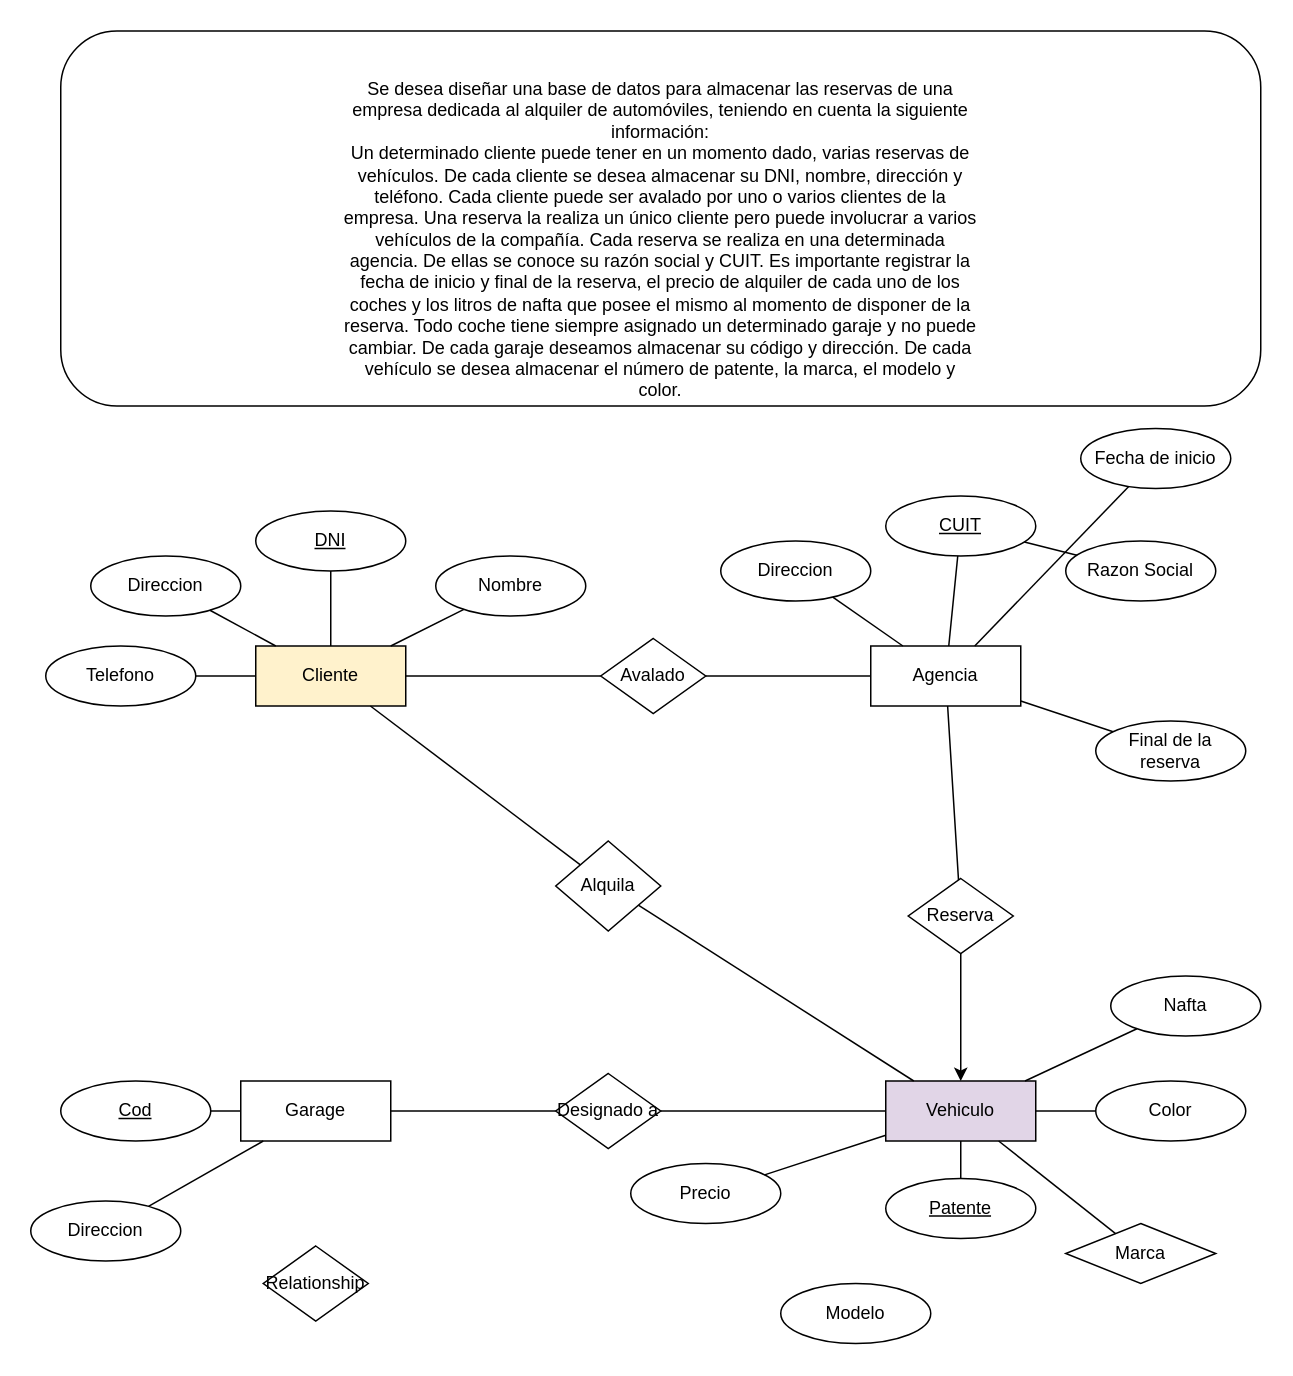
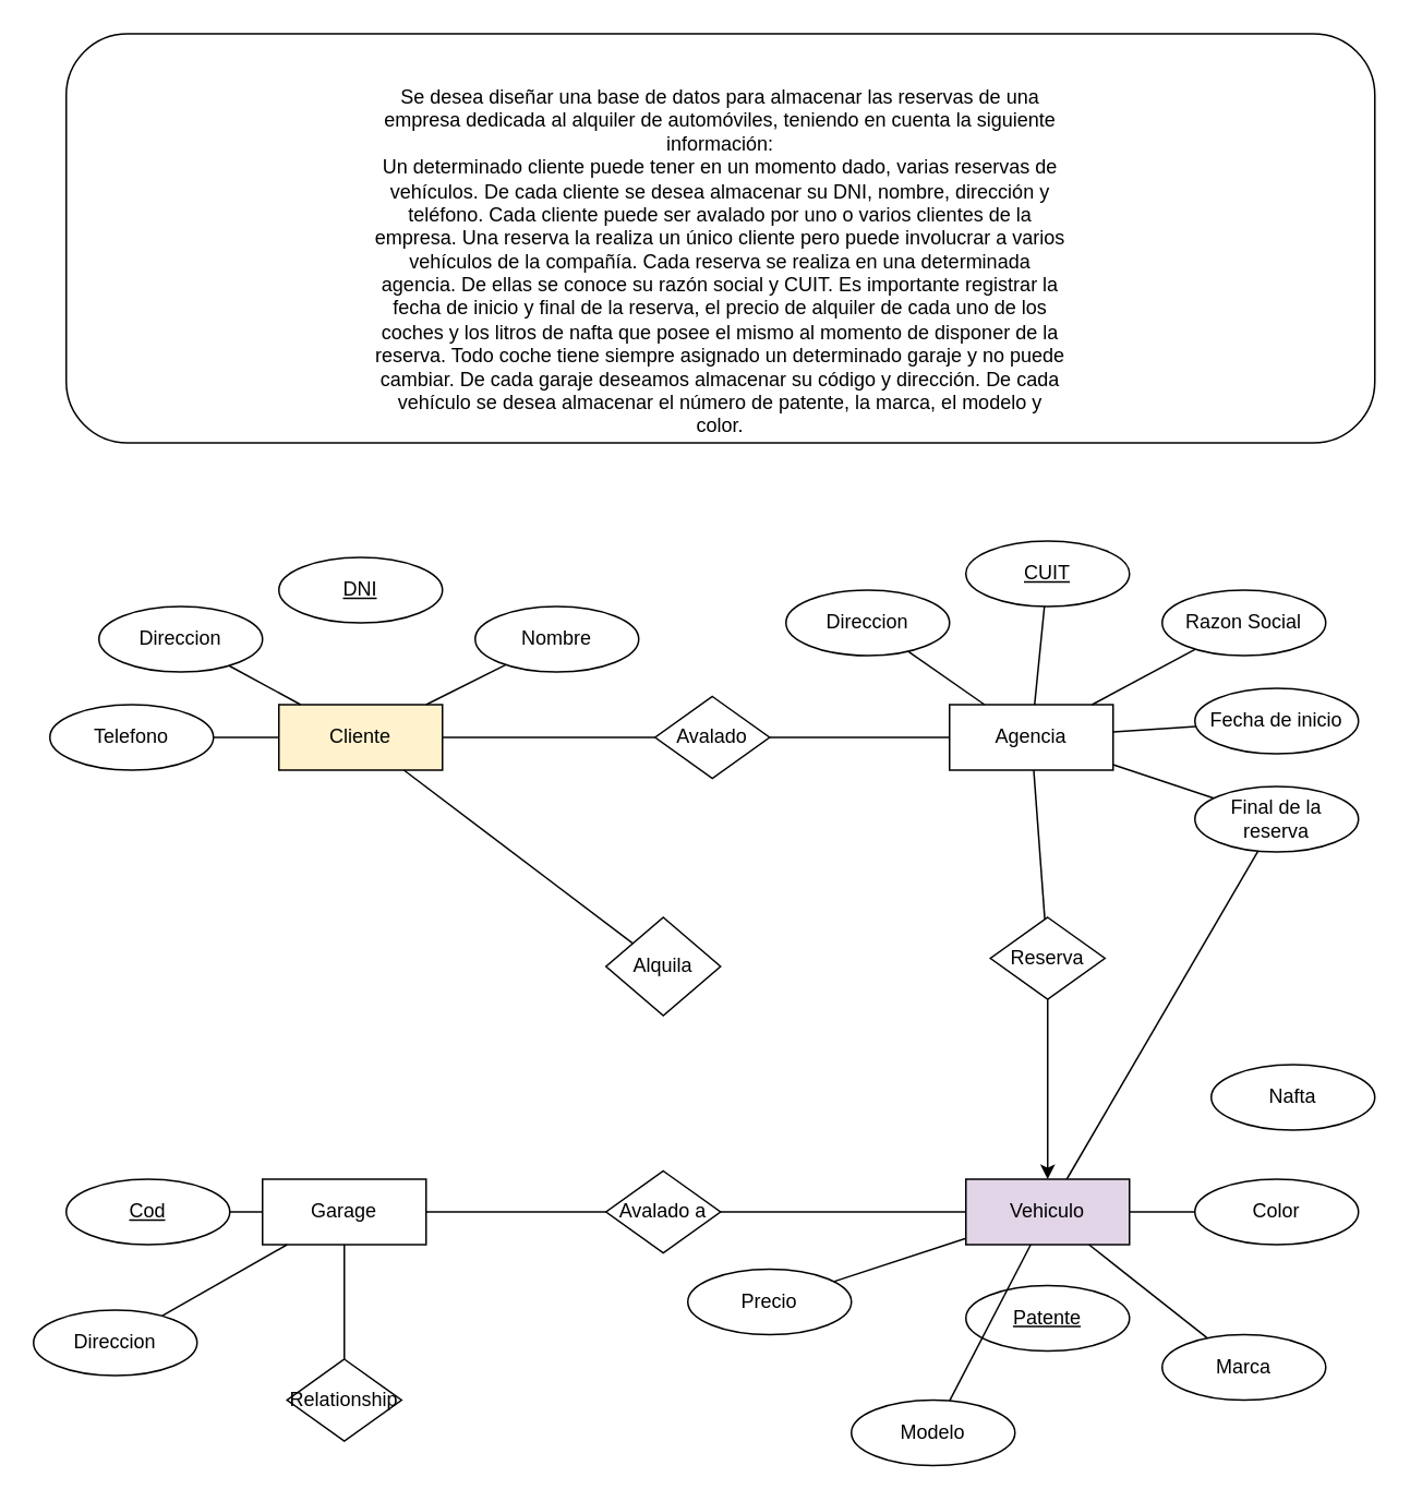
- <mxCell id="43" value="&lt;font style=&quot;vertical-align: inherit&quot;&gt;&lt;font style=&quot;vertical-align: inherit&quot;&gt;Fecha de inicio&lt;/font&gt;&lt;/font&gt;" style="ellipse;whiteSpace=wrap;html=1;align=center;" parent="1" vertex="1"><mxGeometry x="720" y="285" width="100" height="40" as="geometry" /></mxCell>
+ <mxCell id="43" value="&lt;font style=&quot;vertical-align: inherit&quot;&gt;&lt;font style=&quot;vertical-align: inherit&quot;&gt;Fecha de inicio&lt;/font&gt;&lt;/font&gt;" style="ellipse;whiteSpace=wrap;html=1;align=center;" parent="1" vertex="1"><mxGeometry x="730" y="420" width="100" height="40" as="geometry" /></mxCell>
- <mxCell id="20" value="" style="endArrow=none;html=1;rounded=0;" parent="1" source="17" target="16" edge="1"><mxGeometry relative="1" as="geometry"><mxPoint x="579.481" y="416.154" as="sourcePoint" /><mxPoint x="623.333" y="440" as="targetPoint" /></mxGeometry></mxCell>
+ <mxCell id="20" value="" style="endArrow=none;html=1;rounded=0;" parent="1" source="17" target="14" edge="1"><mxGeometry relative="1" as="geometry"><mxPoint x="579.481" y="416.154" as="sourcePoint" /><mxPoint x="623.333" y="440" as="targetPoint" /></mxGeometry></mxCell>
- <mxCell id="9" value="" style="endArrow=none;html=1;rounded=0;" parent="1" source="5" target="2" edge="1"><mxGeometry relative="1" as="geometry"><mxPoint x="149.481" y="416.154" as="sourcePoint" /><mxPoint x="193.333" y="440" as="targetPoint" /></mxGeometry></mxCell>
- <mxCell id="23" value="&lt;font style=&quot;vertical-align: inherit&quot;&gt;&lt;font style=&quot;vertical-align: inherit&quot;&gt;Reserva&lt;/font&gt;&lt;/font&gt;" style="shape=rhombus;perimeter=rhombusPerimeter;whiteSpace=wrap;html=1;align=center;" parent="1" vertex="1"><mxGeometry x="605" y="585" width="70" height="50" as="geometry" /></mxCell>
+ <mxCell id="23" value="&lt;font style=&quot;vertical-align: inherit&quot;&gt;&lt;font style=&quot;vertical-align: inherit&quot;&gt;Reserva&lt;/font&gt;&lt;/font&gt;" style="shape=rhombus;perimeter=rhombusPerimeter;whiteSpace=wrap;html=1;align=center;" parent="1" vertex="1"><mxGeometry x="605" y="560" width="70" height="50" as="geometry" /></mxCell>
- <mxCell id="50" value="" style="endArrow=none;html=1;rounded=0;startArrow=none;" parent="1" source="51" target="31" edge="1"><mxGeometry relative="1" as="geometry"><mxPoint x="370" y="460" as="sourcePoint" /><mxPoint x="530" y="460" as="targetPoint" /></mxGeometry></mxCell>
- <mxCell id="47" value="" style="endArrow=none;html=1;rounded=0;" parent="1" source="31" target="42" edge="1"><mxGeometry relative="1" as="geometry"><mxPoint x="519.202" y="792.586" as="sourcePoint" /><mxPoint x="600" y="766.176" as="targetPoint" /></mxGeometry></mxCell>
+ <mxCell id="47" value="" style="endArrow=none;html=1;rounded=0;" parent="1" source="31" target="44" edge="1"><mxGeometry relative="1" as="geometry"><mxPoint x="519.202" y="792.586" as="sourcePoint" /><mxPoint x="600" y="766.176" as="targetPoint" /></mxGeometry></mxCell>
- <mxCell id="41" value="&lt;font style=&quot;vertical-align: inherit&quot;&gt;&lt;font style=&quot;vertical-align: inherit&quot;&gt;Designado a&lt;/font&gt;&lt;/font&gt;" style="shape=rhombus;perimeter=rhombusPerimeter;whiteSpace=wrap;html=1;align=center;" parent="1" vertex="1"><mxGeometry x="370" y="715" width="70" height="50" as="geometry" /></mxCell>
+ <mxCell id="41" value="&lt;font style=&quot;vertical-align: inherit&quot;&gt;&lt;font style=&quot;vertical-align: inherit&quot;&gt;Avalado a&lt;/font&gt;&lt;/font&gt;" style="shape=rhombus;perimeter=rhombusPerimeter;whiteSpace=wrap;html=1;align=center;" parent="1" vertex="1"><mxGeometry x="370" y="715" width="70" height="50" as="geometry" /></mxCell>
- <mxCell id="38" value="" style="endArrow=none;html=1;rounded=0;" parent="1" source="34" target="31" edge="1"><mxGeometry relative="1" as="geometry"><mxPoint x="569.481" y="706.154" as="sourcePoint" /><mxPoint x="613.333" y="730" as="targetPoint" /></mxGeometry></mxCell>
+ <mxCell id="29" value="" style="endArrow=none;html=1;rounded=0;" parent="1" source="24" target="30" edge="1"><mxGeometry relative="1" as="geometry"><mxPoint x="280" y="710" as="sourcePoint" /><mxPoint x="210" y="830" as="targetPoint" /></mxGeometry></mxCell>
+ <mxCell id="37" value="" style="endArrow=none;html=1;rounded=0;" parent="1" source="33" target="31" edge="1"><mxGeometry relative="1" as="geometry"><mxPoint x="710" y="710" as="sourcePoint" /><mxPoint x="870" y="710" as="targetPoint" /></mxGeometry></mxCell>
- <mxCell id="35" value="&lt;font style=&quot;vertical-align: inherit&quot;&gt;&lt;font style=&quot;vertical-align: inherit&quot;&gt;&lt;font style=&quot;vertical-align: inherit&quot;&gt;&lt;font style=&quot;vertical-align: inherit&quot;&gt;Marca&lt;/font&gt;&lt;/font&gt;&lt;/font&gt;&lt;/font&gt;" style="rhombus;whiteSpace=wrap;html=1;align=center;" parent="1" vertex="1"><mxGeometry x="710" y="815" width="100" height="40" as="geometry" /></mxCell>
+ <mxCell id="35" value="&lt;font style=&quot;vertical-align: inherit&quot;&gt;&lt;font style=&quot;vertical-align: inherit&quot;&gt;&lt;font style=&quot;vertical-align: inherit&quot;&gt;&lt;font style=&quot;vertical-align: inherit&quot;&gt;Marca&lt;/font&gt;&lt;/font&gt;&lt;/font&gt;&lt;/font&gt;" style="ellipse;whiteSpace=wrap;html=1;align=center;" parent="1" vertex="1"><mxGeometry x="710" y="815" width="100" height="40" as="geometry" /></mxCell>
